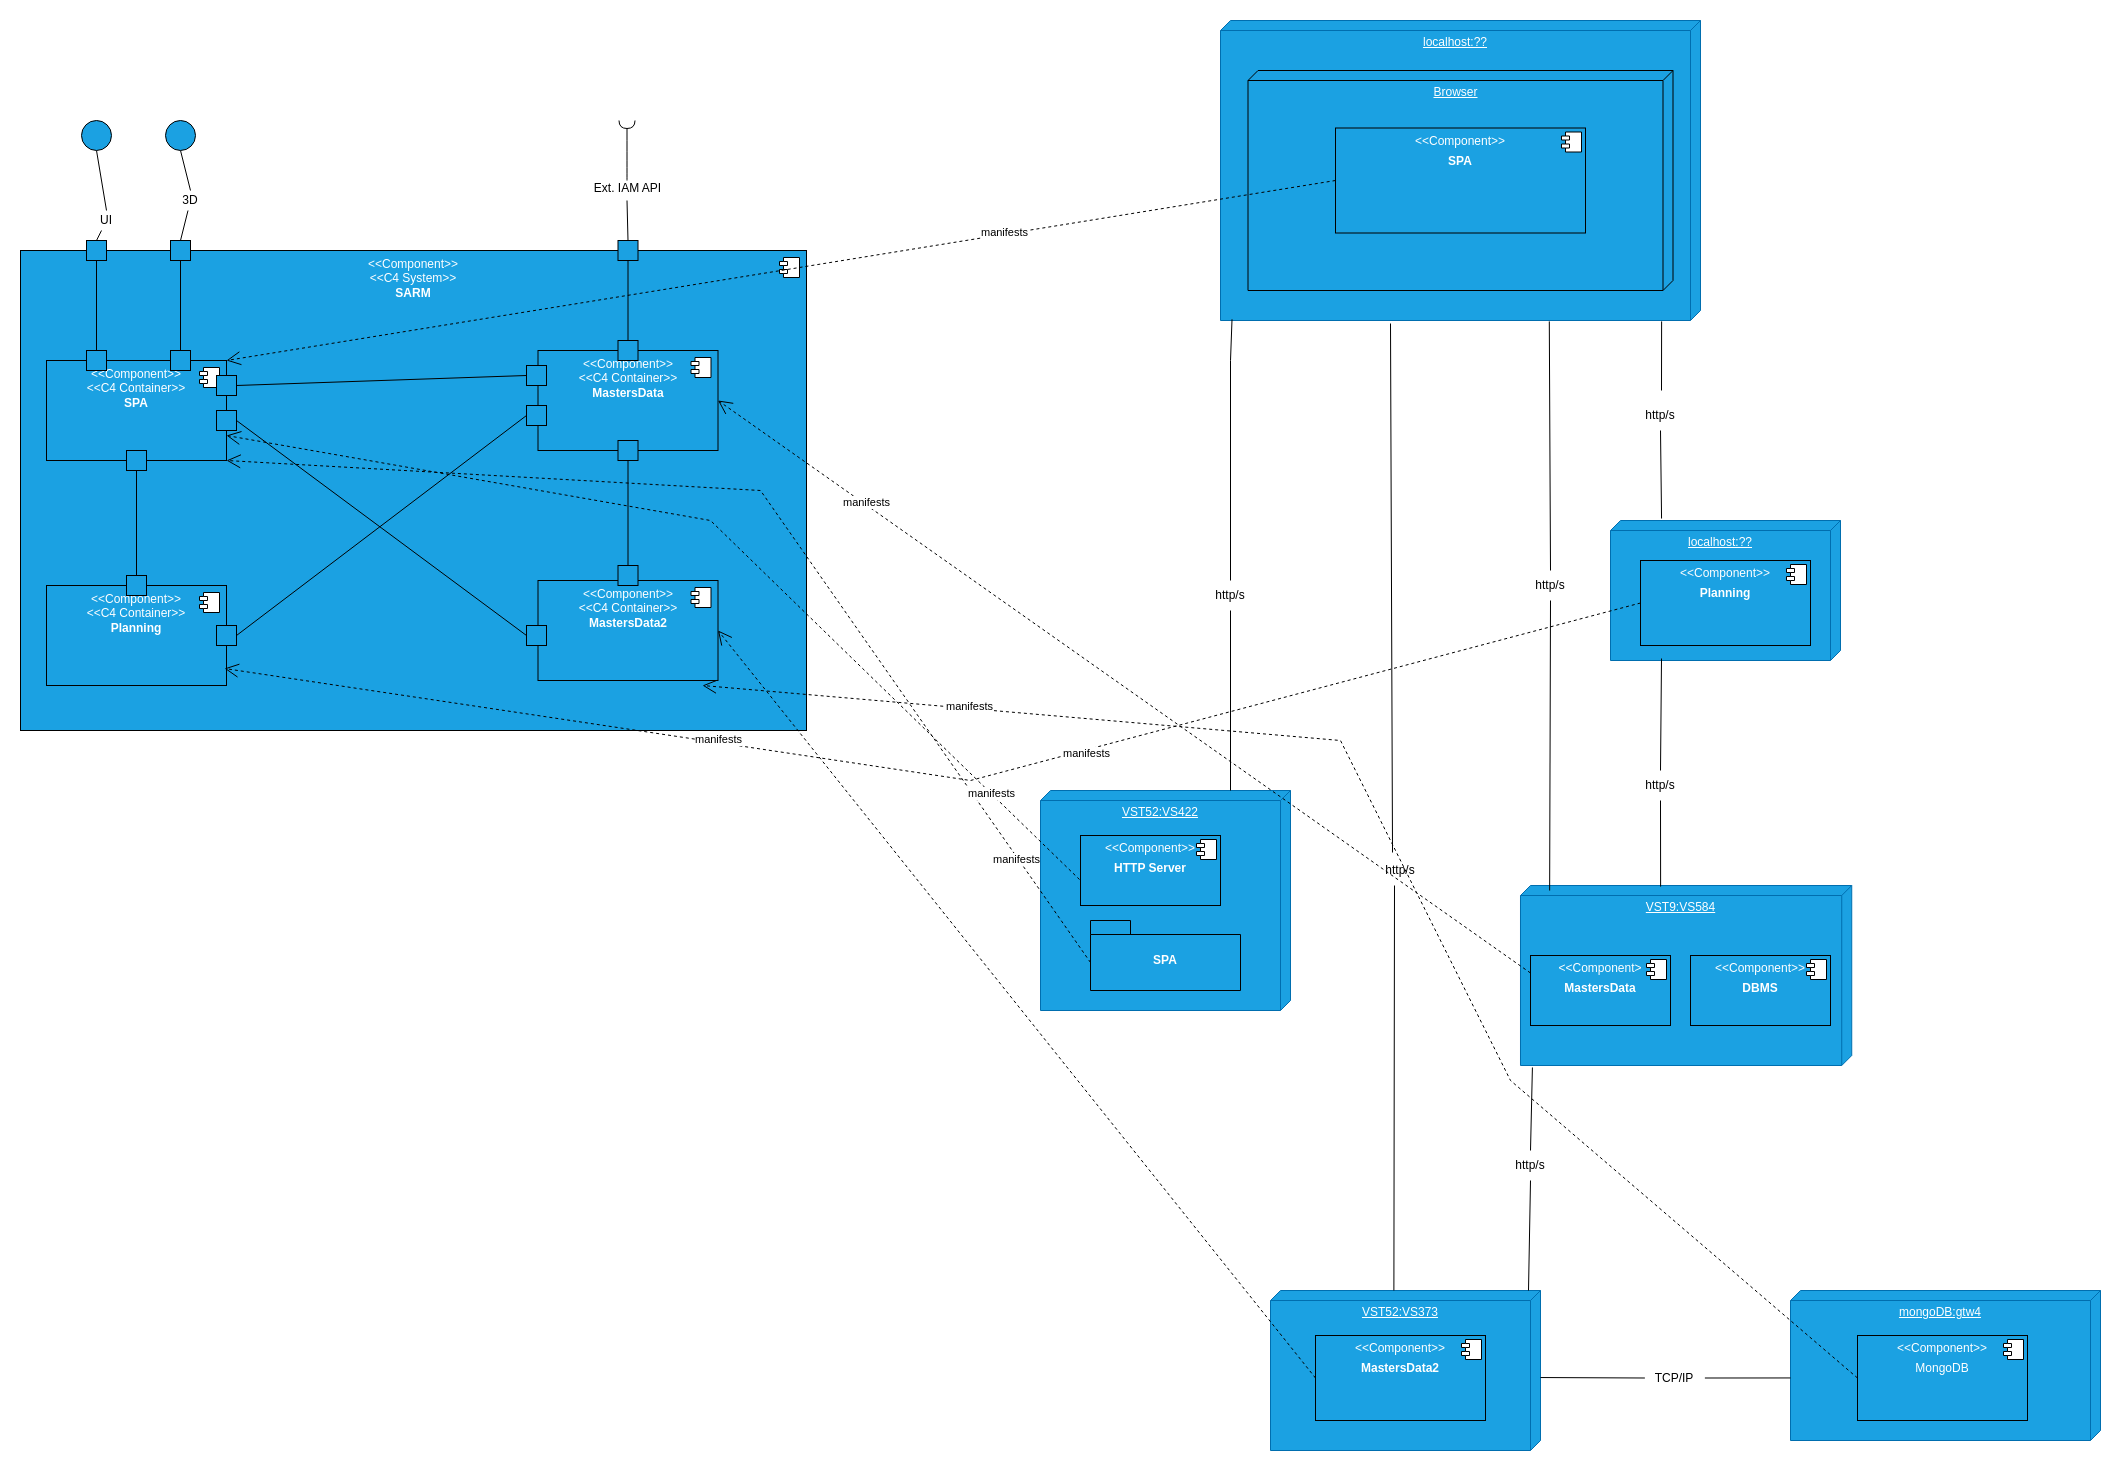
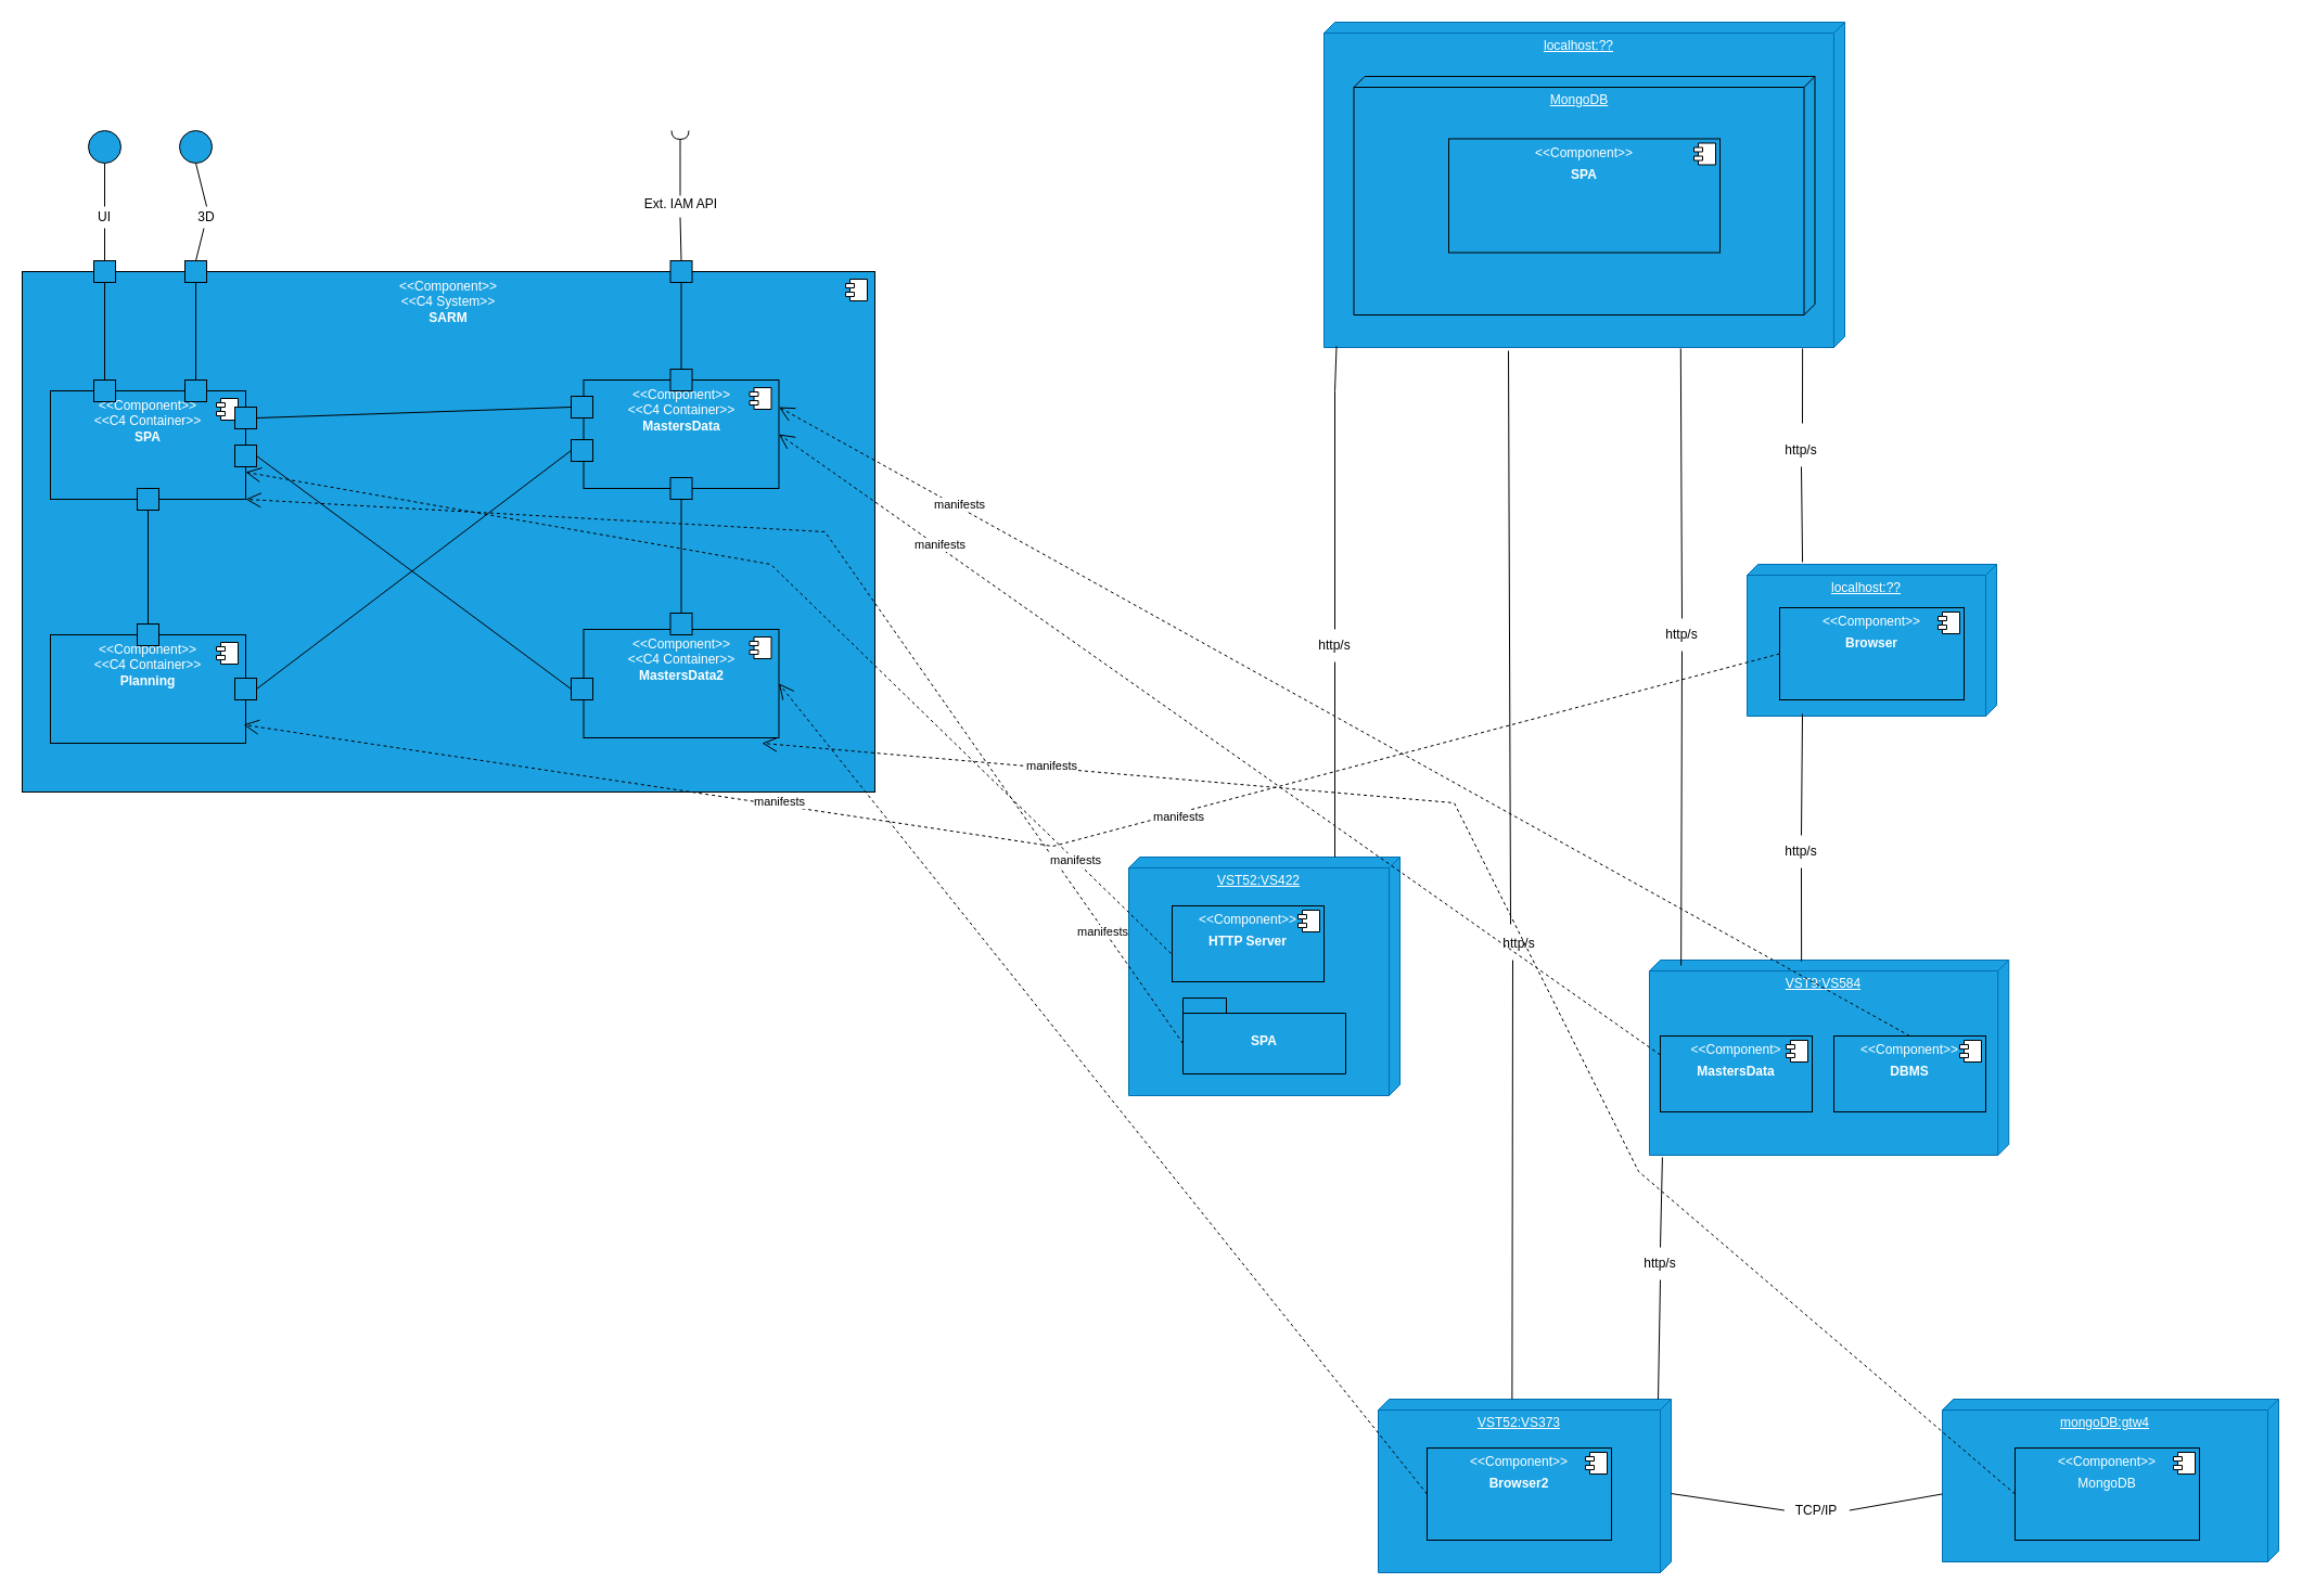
- <mxCell id="74" value="Browser" style="verticalAlign=top;align=center;spacingTop=8;spacingLeft=2;spacingRight=12;shape=cube;size=10;direction=south;fontStyle=4;html=1;whiteSpace=wrap;fillColor=#1ba1e2;fontColor=#ffffff;strokeColor=default;" vertex="1" parent="1"><mxGeometry x="1247.5" y="70" width="425" height="220" as="geometry" /></mxCell>
+ <mxCell id="74" value="MongoDB" style="verticalAlign=top;align=center;spacingTop=8;spacingLeft=2;spacingRight=12;shape=cube;size=10;direction=south;fontStyle=4;html=1;whiteSpace=wrap;fillColor=#1ba1e2;fontColor=#ffffff;strokeColor=default;" vertex="1" parent="1"><mxGeometry x="1247.5" y="70" width="425" height="220" as="geometry" /></mxCell>
- <mxCell id="17" value="UI" style="text;html=1;align=center;verticalAlign=middle;whiteSpace=wrap;rounded=0;" parent="1" vertex="1"><mxGeometry x="96" y="210" width="20" height="20" as="geometry" /></mxCell>
+ <mxCell id="17" value="UI" style="text;html=1;align=center;verticalAlign=middle;whiteSpace=wrap;rounded=0;" parent="1" vertex="1"><mxGeometry x="86" y="190" width="20" height="20" as="geometry" /></mxCell>
- <mxCell id="99" value="manifests" style="endArrow=open;endSize=12;dashed=1;html=1;rounded=0;entryX=1;entryY=0;entryDx=0;entryDy=0;exitX=0;exitY=0.5;exitDx=0;exitDy=0;" parent="1" source="75" target="7" edge="1"><mxGeometry x="-0.404" y="-2" width="160" relative="1" as="geometry"><mxPoint x="1225" y="145" as="sourcePoint" /><mxPoint x="176" y="330" as="targetPoint" /><mxPoint as="offset" /></mxGeometry></mxCell>
- <mxCell id="59" value="&lt;p style=&quot;margin:0px;margin-top:6px;text-align:center;&quot;&gt;&amp;lt;&amp;lt;Component&amp;gt;&amp;gt;&lt;/p&gt;&lt;p style=&quot;margin:0px;margin-top:6px;text-align:center;&quot;&gt;&lt;b&gt;Planning&lt;/b&gt;&lt;/p&gt;" style="align=left;overflow=fill;html=1;dropTarget=0;whiteSpace=wrap;fillColor=#1ba1e2;fontColor=#ffffff;strokeColor=default;" vertex="1" parent="1"><mxGeometry x="1640" y="560" width="170" height="85" as="geometry" /></mxCell>
+ <mxCell id="59" value="&lt;p style=&quot;margin:0px;margin-top:6px;text-align:center;&quot;&gt;&amp;lt;&amp;lt;Component&amp;gt;&amp;gt;&lt;/p&gt;&lt;p style=&quot;margin:0px;margin-top:6px;text-align:center;&quot;&gt;&lt;b&gt;Browser&lt;/b&gt;&lt;/p&gt;" style="align=left;overflow=fill;html=1;dropTarget=0;whiteSpace=wrap;fillColor=#1ba1e2;fontColor=#ffffff;strokeColor=default;" vertex="1" parent="1"><mxGeometry x="1640" y="560" width="170" height="85" as="geometry" /></mxCell>
+ <mxCell id="46" value="manifests" style="endArrow=open;endSize=12;dashed=1;html=1;rounded=0;exitX=0.5;exitY=0;exitDx=0;exitDy=0;entryX=1;entryY=0.25;entryDx=0;entryDy=0;" parent="1" source="72" target="28" edge="1"><mxGeometry x="0.684" y="-2" width="160" relative="1" as="geometry"><mxPoint x="1562.5" y="595" as="sourcePoint" /><mxPoint x="666" y="455" as="targetPoint" /><mxPoint as="offset" /></mxGeometry></mxCell>
- <mxCell id="83" value="&lt;p style=&quot;margin:0px;margin-top:6px;text-align:center;&quot;&gt;&amp;lt;&amp;lt;Component&amp;gt;&amp;gt;&lt;/p&gt;&lt;p style=&quot;margin:0px;margin-top:6px;text-align:center;&quot;&gt;&lt;b&gt;MastersData2&lt;/b&gt;&lt;/p&gt;" style="align=left;overflow=fill;html=1;dropTarget=0;whiteSpace=wrap;fillColor=#1ba1e2;fontColor=#ffffff;strokeColor=default;" vertex="1" parent="1"><mxGeometry x="1315" y="1335" width="170" height="85" as="geometry" /></mxCell>
+ <mxCell id="83" value="&lt;p style=&quot;margin:0px;margin-top:6px;text-align:center;&quot;&gt;&amp;lt;&amp;lt;Component&amp;gt;&amp;gt;&lt;/p&gt;&lt;p style=&quot;margin:0px;margin-top:6px;text-align:center;&quot;&gt;&lt;b&gt;Browser2&lt;/b&gt;&lt;/p&gt;" style="align=left;overflow=fill;html=1;dropTarget=0;whiteSpace=wrap;fillColor=#1ba1e2;fontColor=#ffffff;strokeColor=default;" vertex="1" parent="1"><mxGeometry x="1315" y="1335" width="170" height="85" as="geometry" /></mxCell>
- <mxCell id="89" value="TCP/IP" style="text;html=1;align=center;verticalAlign=middle;whiteSpace=wrap;rounded=0;" vertex="1" parent="1"><mxGeometry x="1644.38" y="1362.5" width="60" height="30" as="geometry" /></mxCell>
+ <mxCell id="89" value="TCP/IP" style="text;html=1;align=center;verticalAlign=middle;whiteSpace=wrap;rounded=0;" vertex="1" parent="1"><mxGeometry x="1644.38" y="1377.5" width="60" height="30" as="geometry" /></mxCell>
